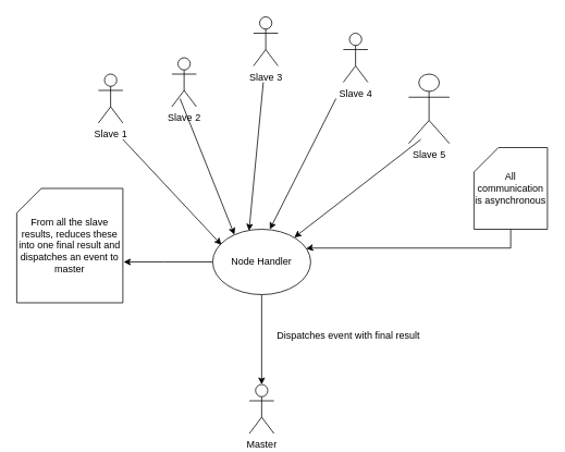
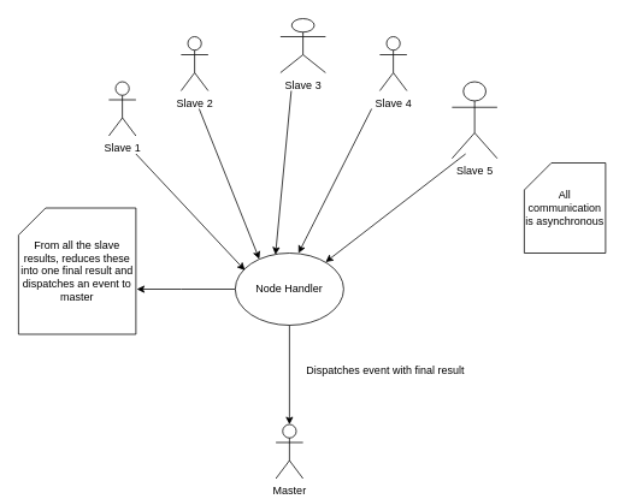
- <mxCell id="10" value="Slave 3" style="shape=umlActor;verticalLabelPosition=bottom;labelBackgroundColor=#ffffff;verticalAlign=top;html=1;outlineConnect=0;" vertex="1" parent="1"><mxGeometry x="310" y="20" width="30" height="60" as="geometry" /></mxCell>
+ <mxCell id="10" value="Slave 3" style="shape=umlActor;verticalLabelPosition=bottom;labelBackgroundColor=#ffffff;verticalAlign=top;html=1;outlineConnect=0;" vertex="1" parent="1"><mxGeometry x="310" y="20" width="50" height="60" as="geometry" /></mxCell>
- <mxCell id="8" value="Slave 2" style="shape=umlActor;verticalLabelPosition=bottom;labelBackgroundColor=#ffffff;verticalAlign=top;html=1;outlineConnect=0;" vertex="1" parent="1"><mxGeometry x="210" y="70" width="30" height="60" as="geometry" /></mxCell>
+ <mxCell id="8" value="Slave 2" style="shape=umlActor;verticalLabelPosition=bottom;labelBackgroundColor=#ffffff;verticalAlign=top;html=1;outlineConnect=0;" vertex="1" parent="1"><mxGeometry x="200" y="40" width="30" height="60" as="geometry" /></mxCell>
- <mxCell id="18" style="edgeStyle=orthogonalEdgeStyle;rounded=0;orthogonalLoop=1;jettySize=auto;html=1;exitX=0.5;exitY=1;exitDx=0;exitDy=0;exitPerimeter=0;entryX=0.954;entryY=0.296;entryDx=0;entryDy=0;entryPerimeter=0;" edge="1" parent="1" source="19" target="3"><mxGeometry relative="1" as="geometry"><mxPoint x="379" y="327" as="targetPoint" /><Array as="points"><mxPoint x="625" y="303" /><mxPoint x="379" y="303" /></Array></mxGeometry></mxCell>
